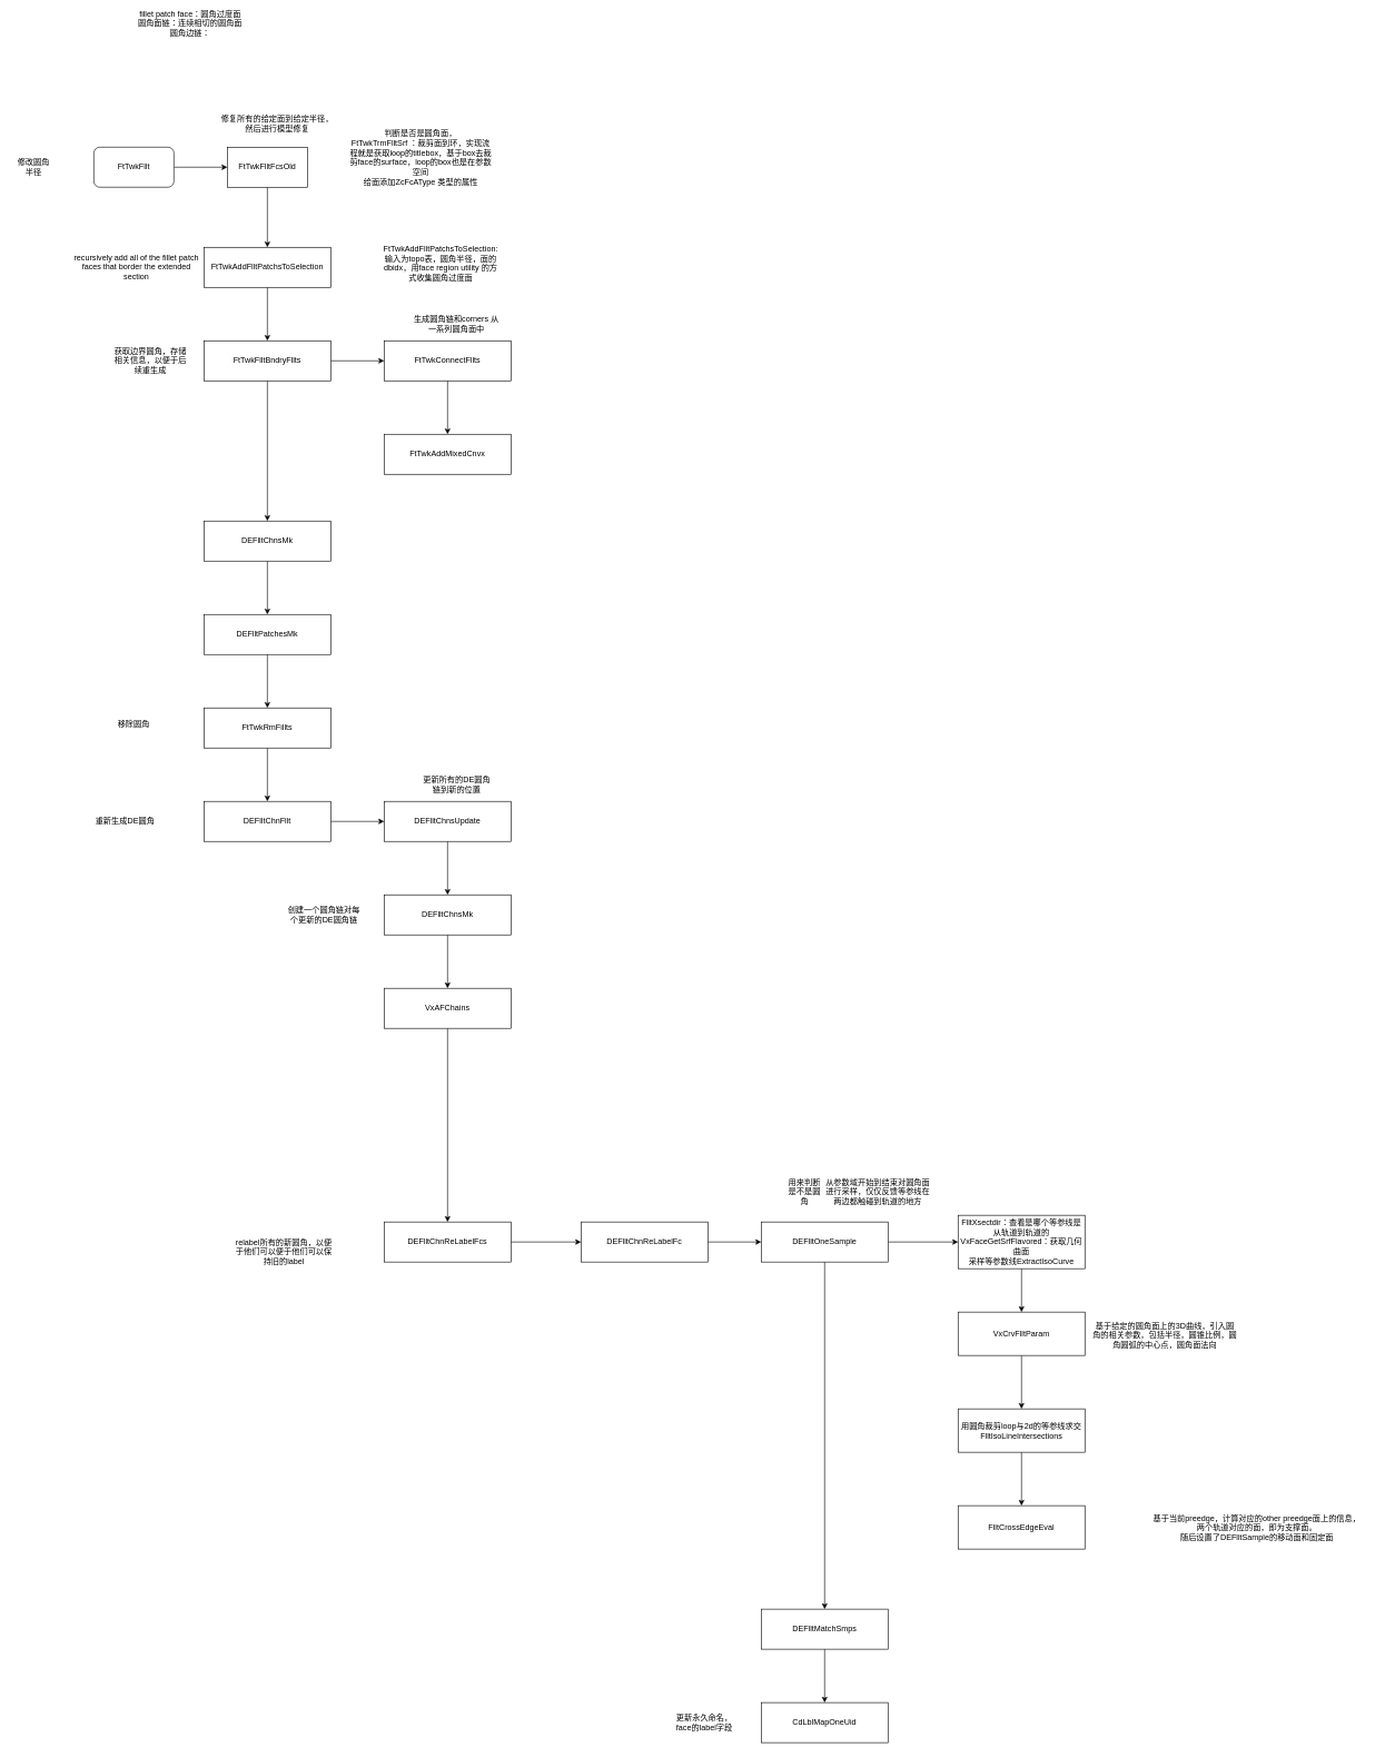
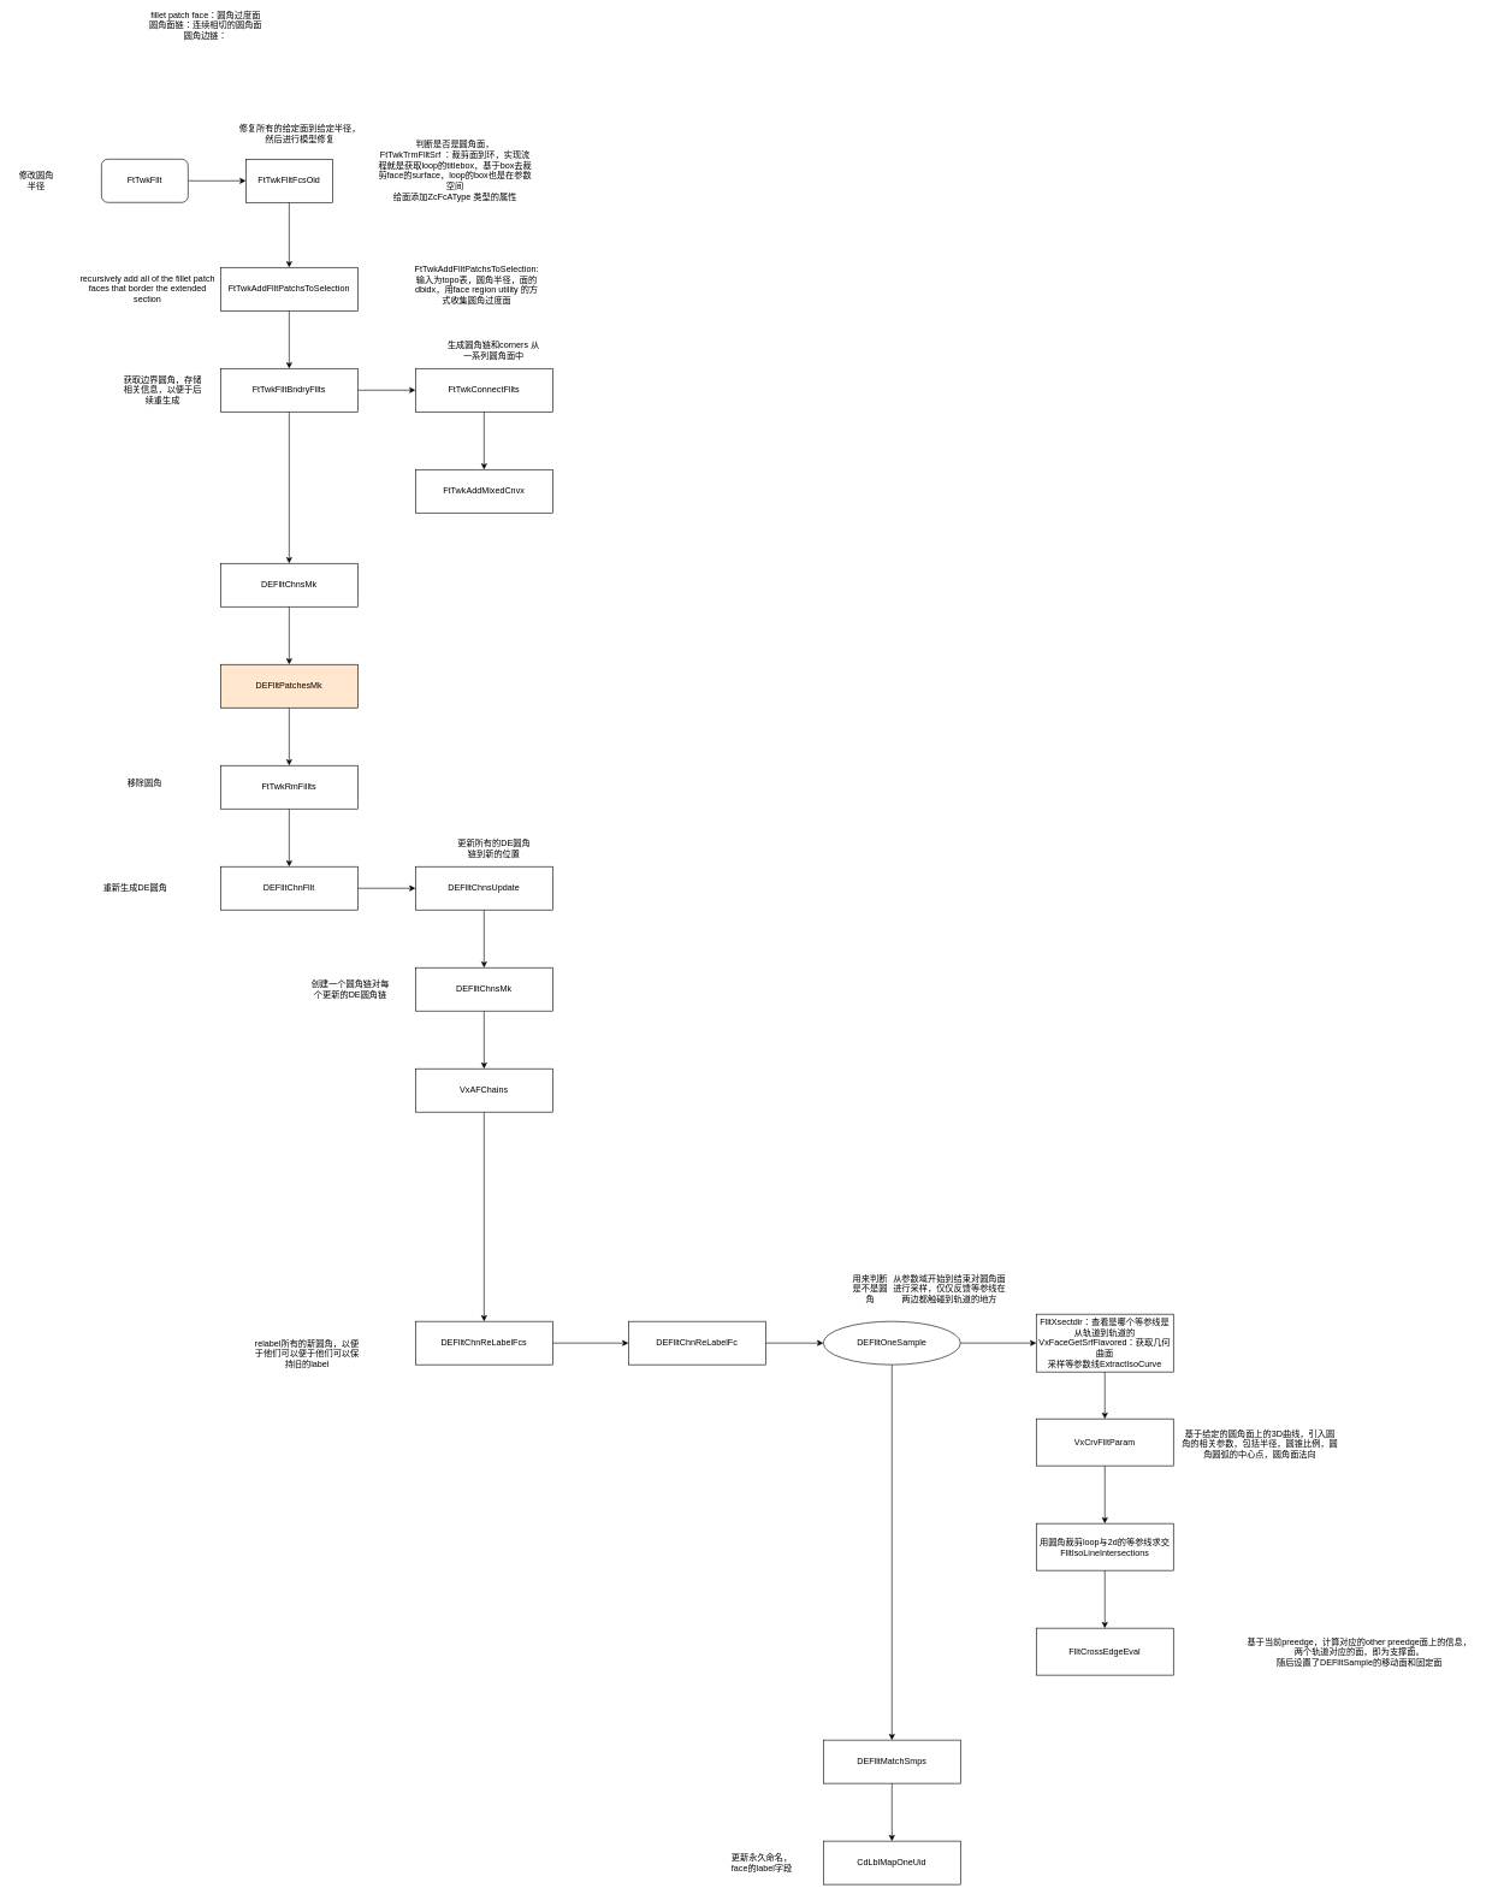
- <mxCell id="25" value="DEFlltPatchesMk" style="rounded=0;whiteSpace=wrap;html=1;" parent="1" vertex="1"><mxGeometry x="305" y="920" width="190" height="60" as="geometry" /></mxCell>
+ <mxCell id="25" value="DEFlltPatchesMk" style="rounded=0;whiteSpace=wrap;html=1;fillColor=#ffe6cc;" parent="1" vertex="1"><mxGeometry x="305" y="920" width="190" height="60" as="geometry" /></mxCell>
- <mxCell id="47" value="DEFlltOneSample" style="rounded=0;whiteSpace=wrap;html=1;" parent="1" vertex="1"><mxGeometry x="1140" y="1830" width="190" height="60" as="geometry" /></mxCell>
+ <mxCell id="47" value="DEFlltOneSample" style="ellipse;whiteSpace=wrap;html=1;" parent="1" vertex="1"><mxGeometry x="1140" y="1830" width="190" height="60" as="geometry" /></mxCell>
